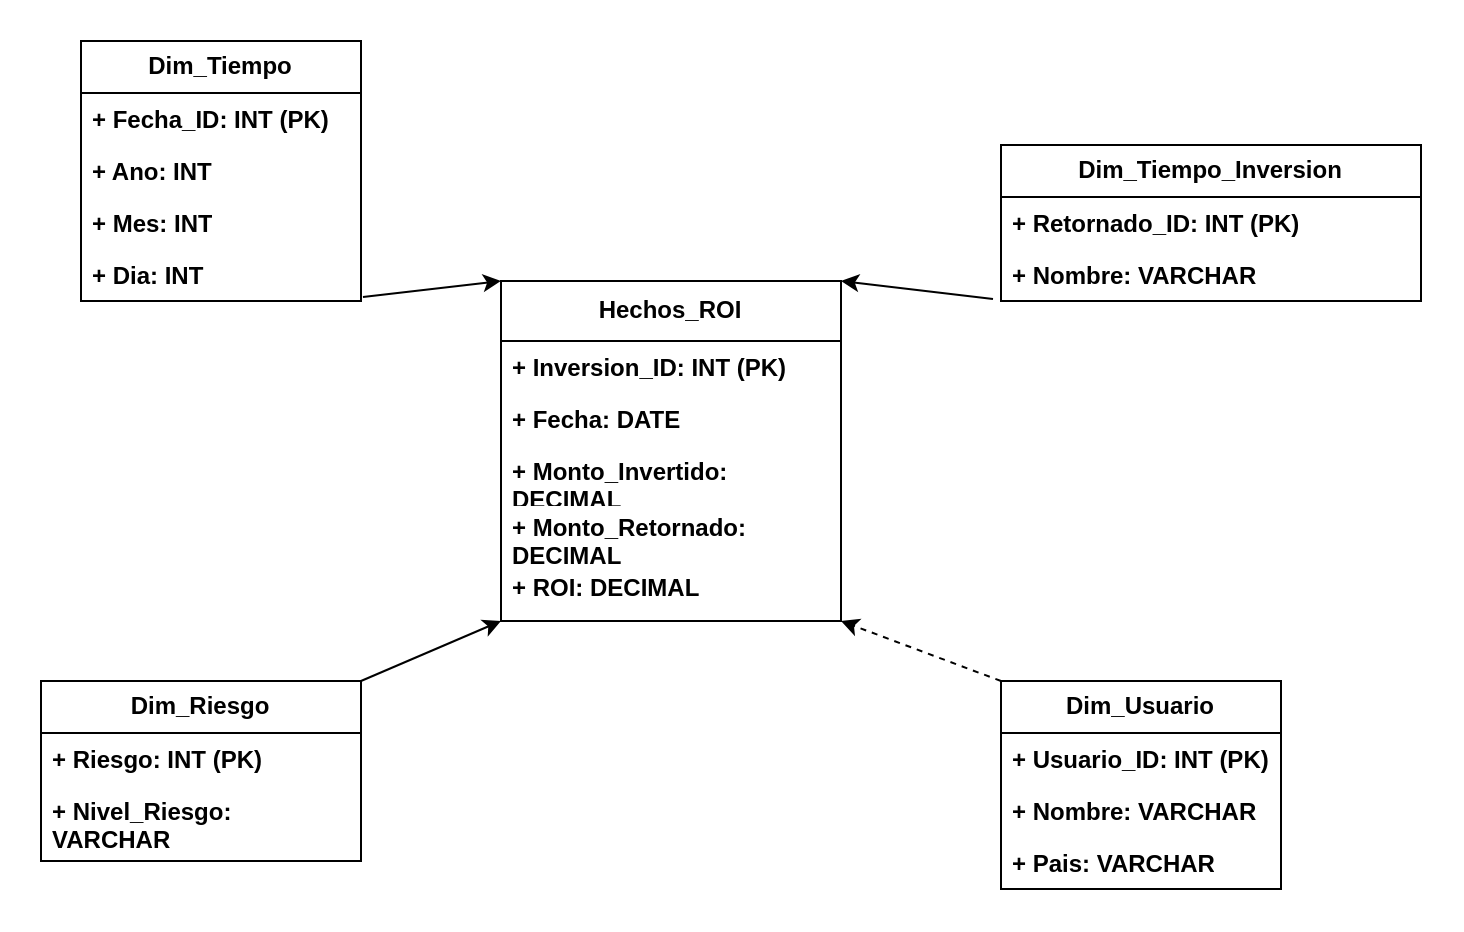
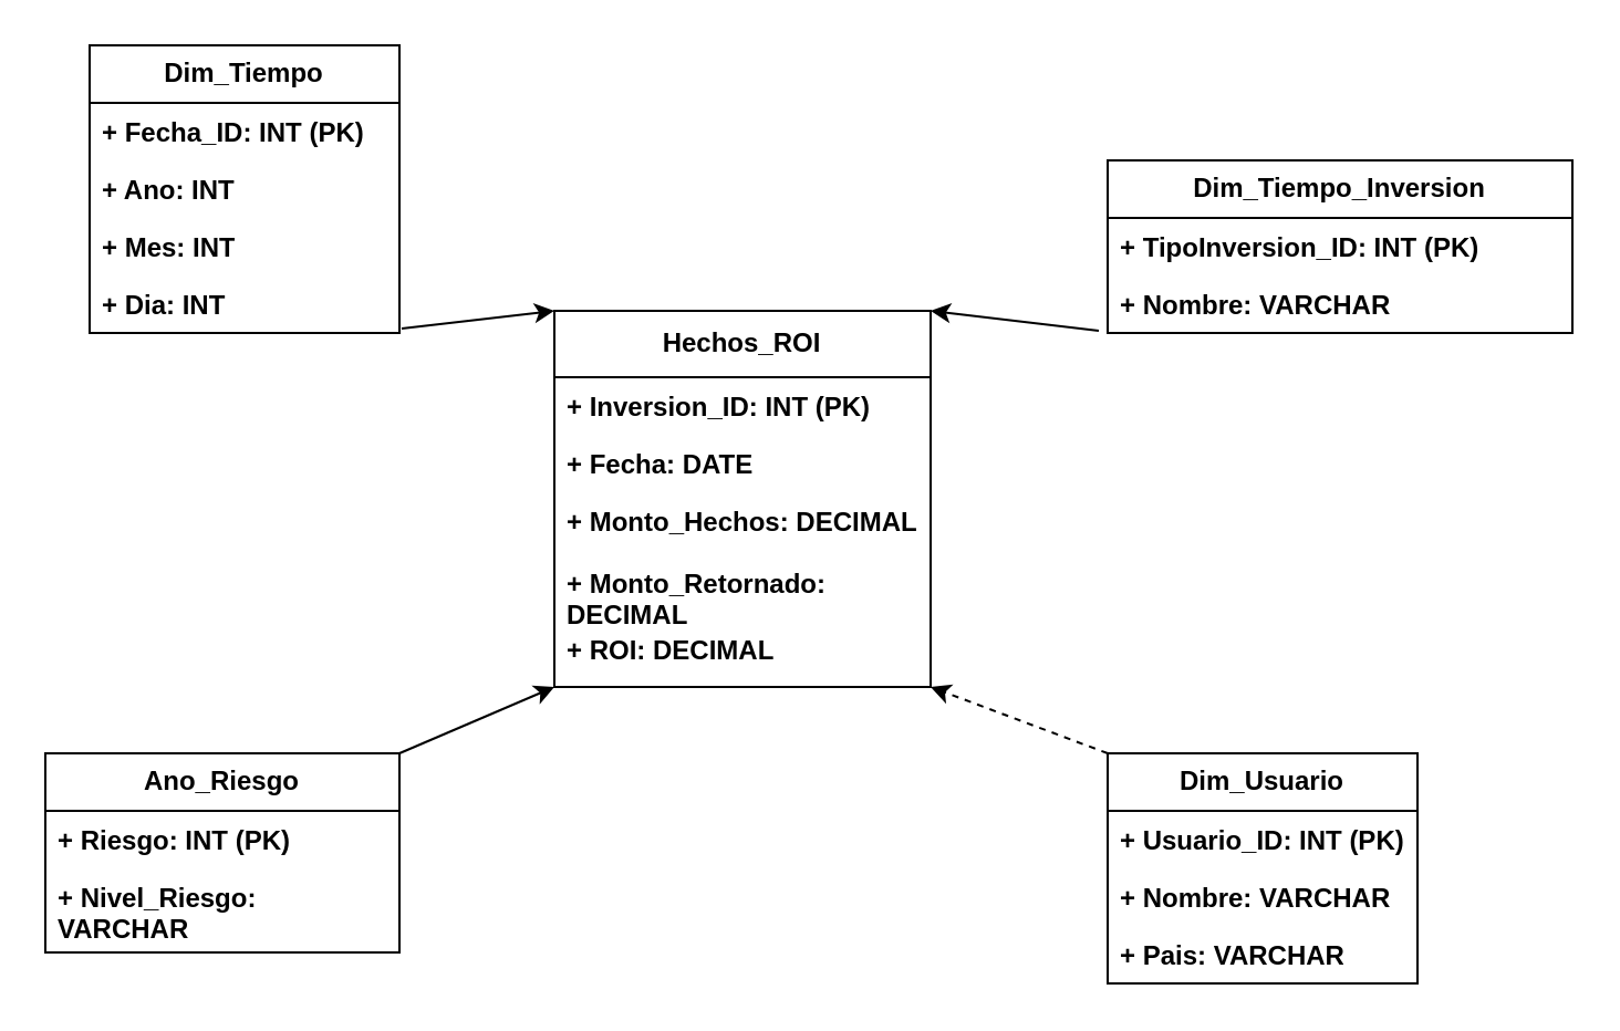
- <mxCell id="16" value="+ Retornado_ID: INT (PK)" style="text;strokeColor=none;fillColor=none;align=left;verticalAlign=top;spacingLeft=4;spacingRight=4;overflow=hidden;rotatable=0;points=[[0,0.5],[1,0.5]];portConstraint=eastwest;whiteSpace=wrap;html=1;fontStyle=1" vertex="1" parent="15"><mxGeometry y="26" width="210" height="26" as="geometry" /></mxCell>
+ <mxCell id="16" value="+ TipoInversion_ID: INT (PK)" style="text;strokeColor=none;fillColor=none;align=left;verticalAlign=top;spacingLeft=4;spacingRight=4;overflow=hidden;rotatable=0;points=[[0,0.5],[1,0.5]];portConstraint=eastwest;whiteSpace=wrap;html=1;fontStyle=1" vertex="1" parent="15"><mxGeometry y="26" width="210" height="26" as="geometry" /></mxCell>
- <mxCell id="9" value="+ Monto_Invertido: DECIMAL" style="text;strokeColor=none;fillColor=none;align=left;verticalAlign=top;spacingLeft=4;spacingRight=4;overflow=hidden;rotatable=0;points=[[0,0.5],[1,0.5]];portConstraint=eastwest;whiteSpace=wrap;html=1;fontStyle=1" vertex="1" parent="6"><mxGeometry y="82" width="170" height="28" as="geometry" /></mxCell>
+ <mxCell id="9" value="+ Monto_Hechos: DECIMAL" style="text;strokeColor=none;fillColor=none;align=left;verticalAlign=top;spacingLeft=4;spacingRight=4;overflow=hidden;rotatable=0;points=[[0,0.5],[1,0.5]];portConstraint=eastwest;whiteSpace=wrap;html=1;fontStyle=1" vertex="1" parent="6"><mxGeometry y="82" width="170" height="28" as="geometry" /></mxCell>
- <mxCell id="12" value="Dim_Riesgo" style="swimlane;fontStyle=1;childLayout=stackLayout;horizontal=1;startSize=26;fillColor=none;horizontalStack=0;resizeParent=1;resizeParentMax=0;resizeLast=0;collapsible=1;marginBottom=0;whiteSpace=wrap;html=1;" vertex="1" parent="1"><mxGeometry x="20" y="340" width="160" height="90" as="geometry" /></mxCell>
+ <mxCell id="12" value="Ano_Riesgo" style="swimlane;fontStyle=1;childLayout=stackLayout;horizontal=1;startSize=26;fillColor=none;horizontalStack=0;resizeParent=1;resizeParentMax=0;resizeLast=0;collapsible=1;marginBottom=0;whiteSpace=wrap;html=1;" vertex="1" parent="1"><mxGeometry x="20" y="340" width="160" height="90" as="geometry" /></mxCell>
